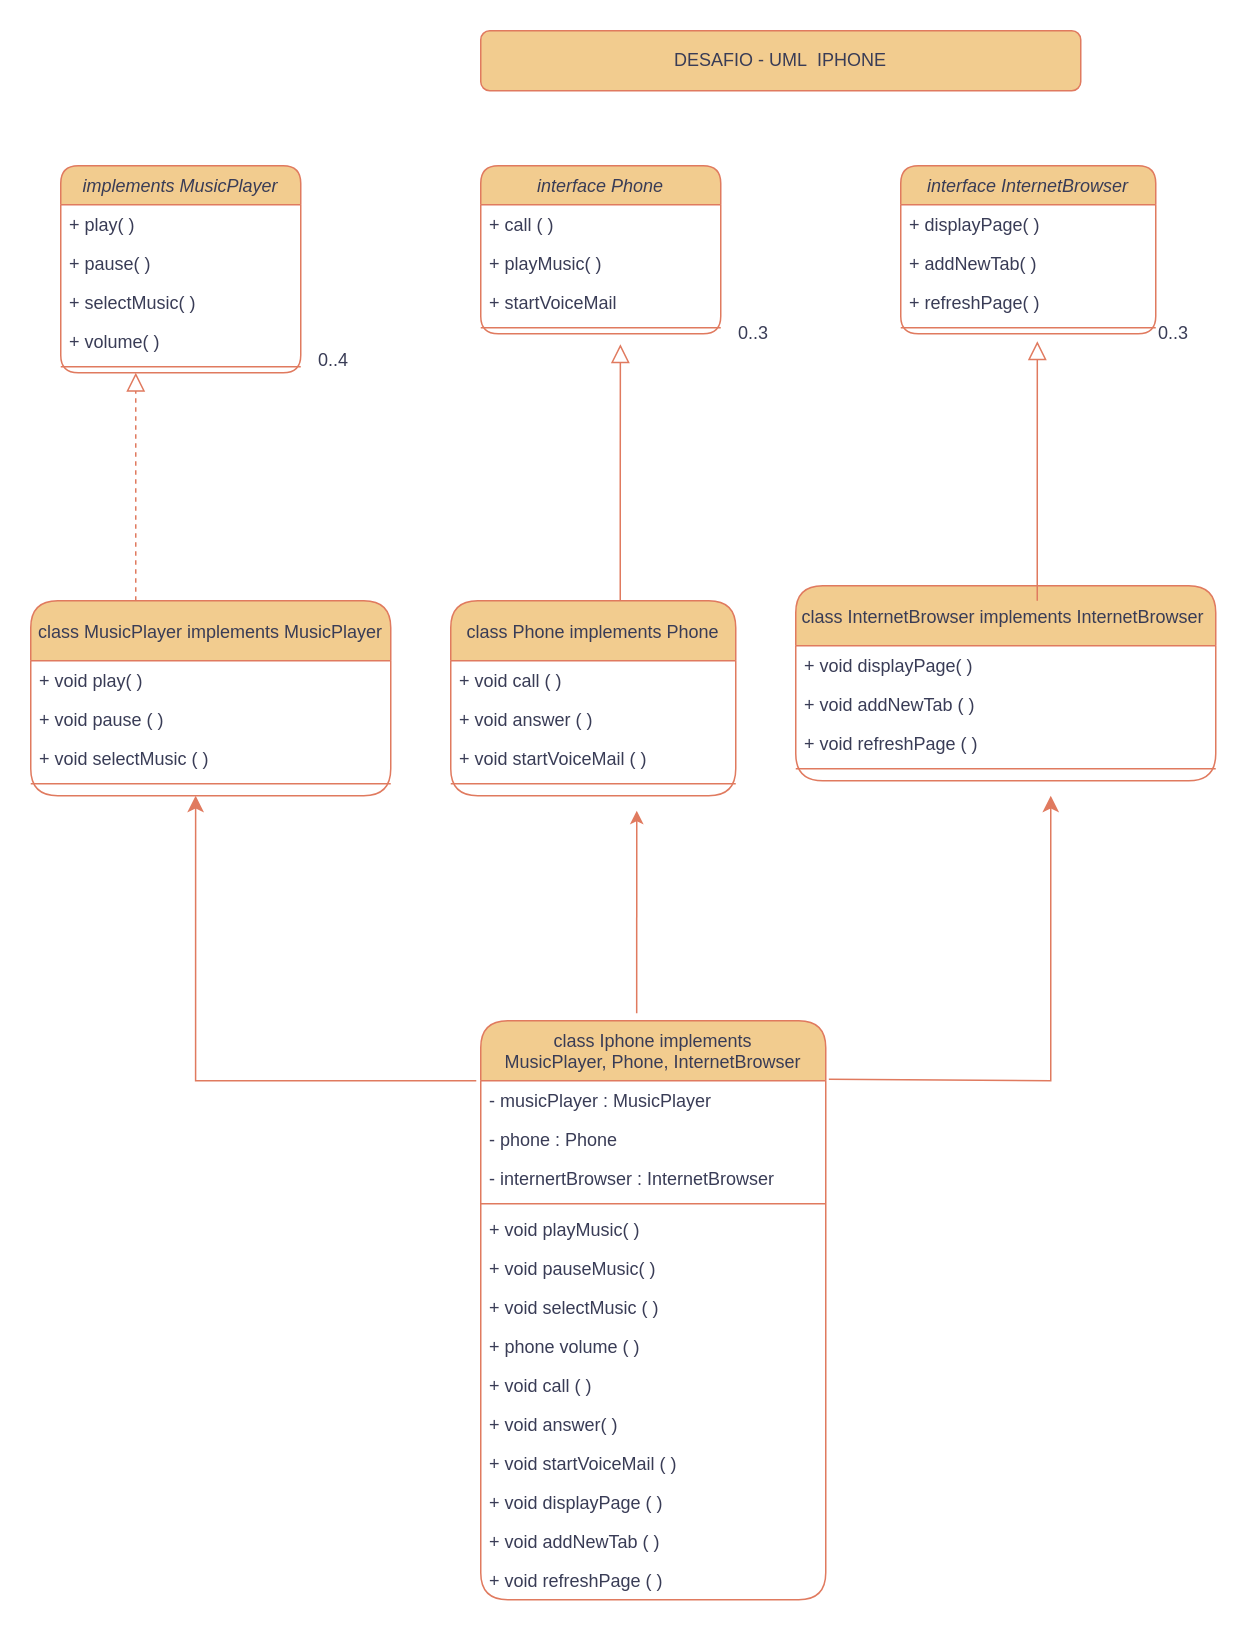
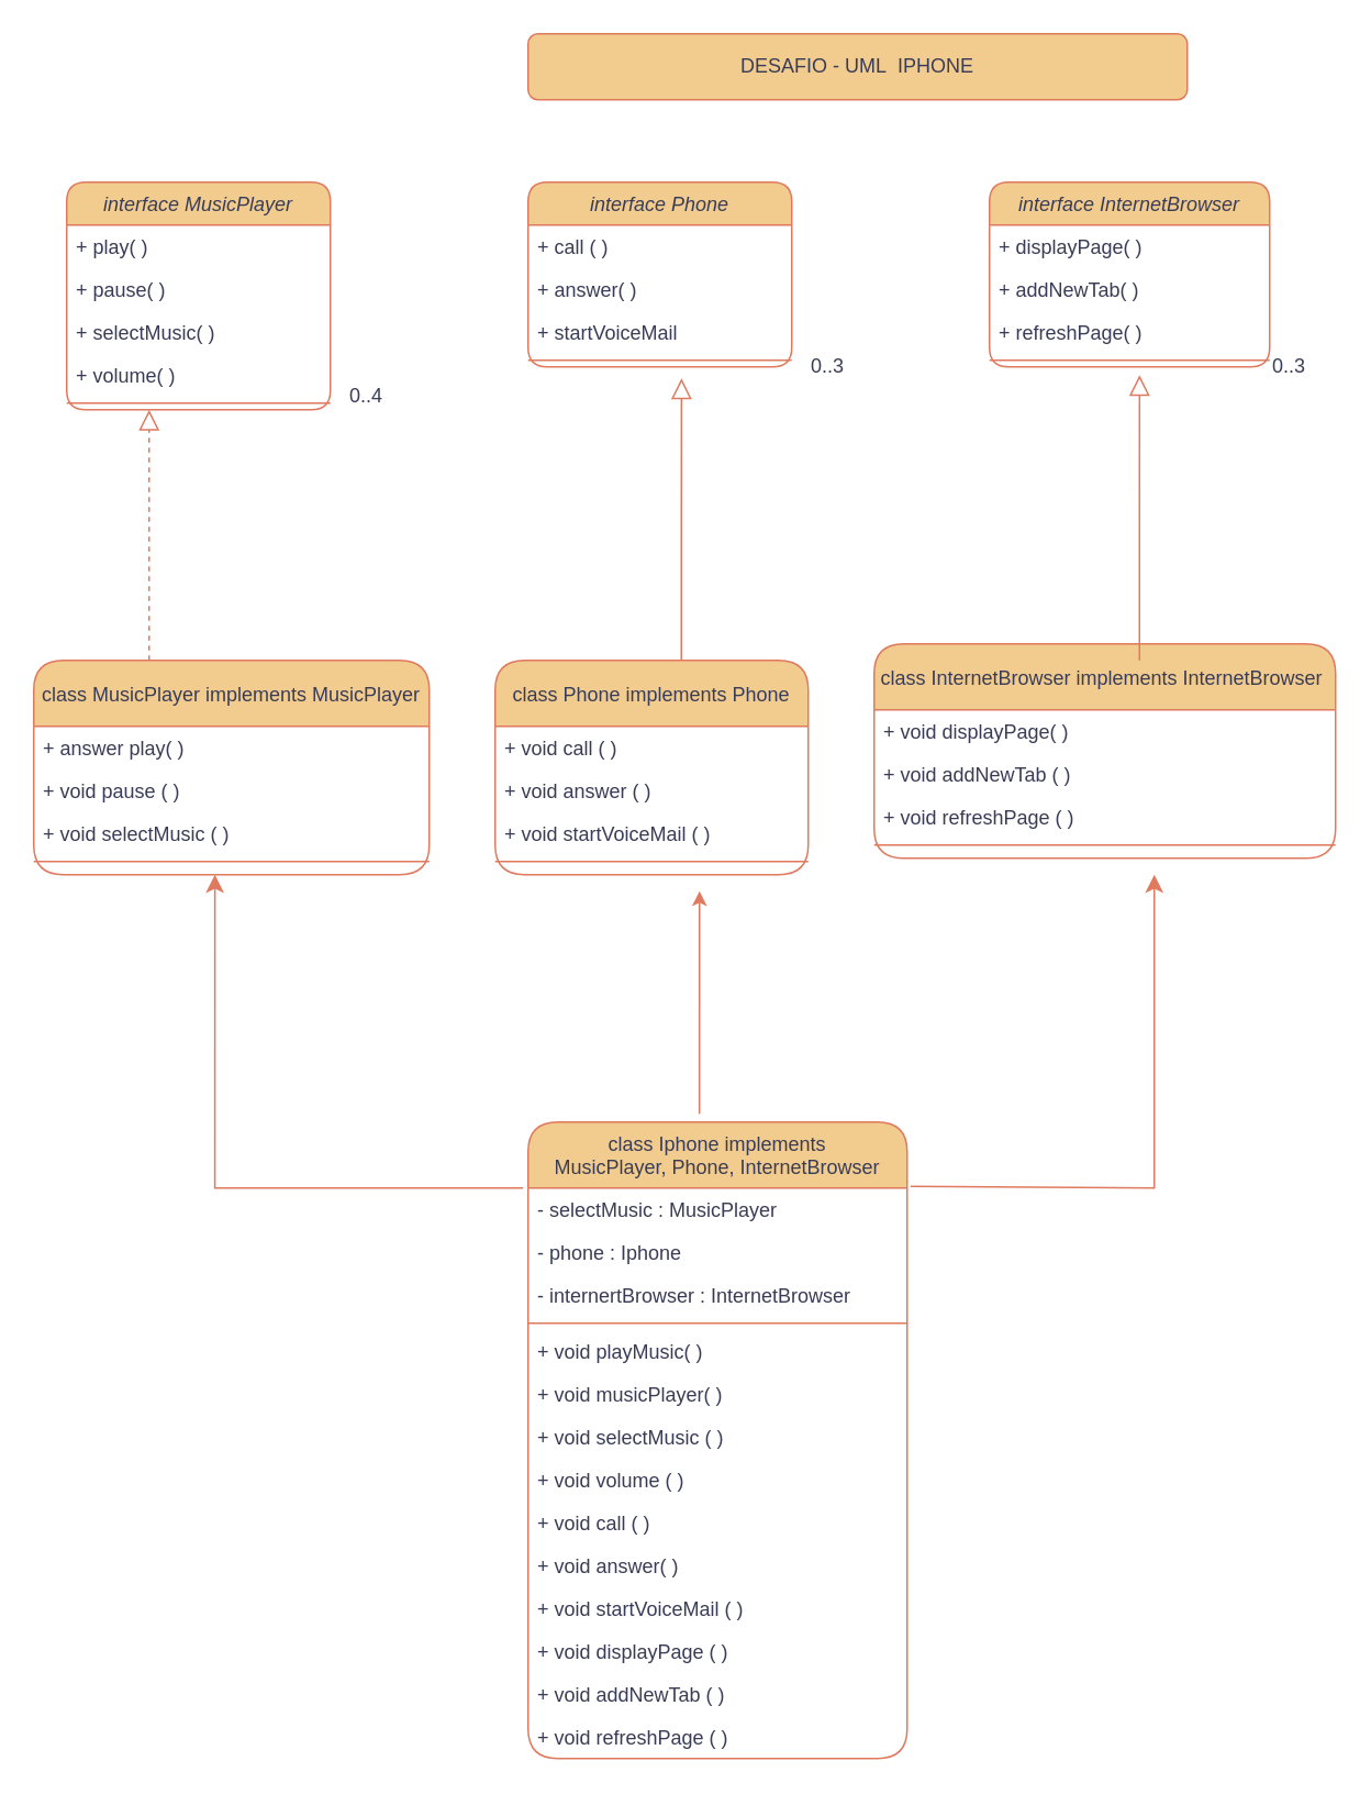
- <mxCell id="2" value="implements MusicPlayer" style="swimlane;fontStyle=2;align=center;verticalAlign=top;childLayout=stackLayout;horizontal=1;startSize=26;horizontalStack=0;resizeParent=1;resizeLast=0;collapsible=1;marginBottom=0;rounded=1;shadow=0;strokeWidth=1;labelBackgroundColor=none;fillColor=#F2CC8F;strokeColor=#E07A5F;fontColor=#393C56;" parent="1" vertex="1"><mxGeometry x="40" y="110" width="160" height="138" as="geometry"><mxRectangle x="230" y="140" width="160" height="26" as="alternateBounds" /></mxGeometry></mxCell>
+ <mxCell id="2" value="interface MusicPlayer" style="swimlane;fontStyle=2;align=center;verticalAlign=top;childLayout=stackLayout;horizontal=1;startSize=26;horizontalStack=0;resizeParent=1;resizeLast=0;collapsible=1;marginBottom=0;rounded=1;shadow=0;strokeWidth=1;labelBackgroundColor=none;fillColor=#F2CC8F;strokeColor=#E07A5F;fontColor=#393C56;" parent="1" vertex="1"><mxGeometry x="40" y="110" width="160" height="138" as="geometry"><mxRectangle x="230" y="140" width="160" height="26" as="alternateBounds" /></mxGeometry></mxCell>
- <mxCell id="31" value="+ playMusic( )" style="text;align=left;verticalAlign=top;spacingLeft=4;spacingRight=4;overflow=hidden;rotatable=0;points=[[0,0.5],[1,0.5]];portConstraint=eastwest;rounded=1;shadow=0;html=0;labelBackgroundColor=none;fontColor=#393C56;" vertex="1" parent="29"><mxGeometry y="52" width="160" height="26" as="geometry" /></mxCell>
+ <mxCell id="31" value="+ answer( )" style="text;align=left;verticalAlign=top;spacingLeft=4;spacingRight=4;overflow=hidden;rotatable=0;points=[[0,0.5],[1,0.5]];portConstraint=eastwest;rounded=1;shadow=0;html=0;labelBackgroundColor=none;fontColor=#393C56;" vertex="1" parent="29"><mxGeometry y="52" width="160" height="26" as="geometry" /></mxCell>
- <mxCell id="9" value="+ void play( )" style="text;align=left;verticalAlign=top;spacingLeft=4;spacingRight=4;overflow=hidden;rotatable=0;points=[[0,0.5],[1,0.5]];portConstraint=eastwest;rounded=1;fontStyle=0;labelBackgroundColor=none;fontColor=#393C56;" parent="8" vertex="1"><mxGeometry y="40" width="240" height="26" as="geometry" /></mxCell>
+ <mxCell id="9" value="+ answer play( )" style="text;align=left;verticalAlign=top;spacingLeft=4;spacingRight=4;overflow=hidden;rotatable=0;points=[[0,0.5],[1,0.5]];portConstraint=eastwest;rounded=1;fontStyle=0;labelBackgroundColor=none;fontColor=#393C56;" parent="8" vertex="1"><mxGeometry y="40" width="240" height="26" as="geometry" /></mxCell>
- <mxCell id="15" value="- musicPlayer : MusicPlayer&#10;" style="text;align=left;verticalAlign=top;spacingLeft=4;spacingRight=4;overflow=hidden;rotatable=0;points=[[0,0.5],[1,0.5]];portConstraint=eastwest;rounded=1;labelBackgroundColor=none;fontColor=#393C56;" parent="14" vertex="1"><mxGeometry y="40" width="230" height="26" as="geometry" /></mxCell>
+ <mxCell id="15" value="- selectMusic : MusicPlayer&#10;" style="text;align=left;verticalAlign=top;spacingLeft=4;spacingRight=4;overflow=hidden;rotatable=0;points=[[0,0.5],[1,0.5]];portConstraint=eastwest;rounded=1;labelBackgroundColor=none;fontColor=#393C56;" parent="14" vertex="1"><mxGeometry y="40" width="230" height="26" as="geometry" /></mxCell>
- <mxCell id="16" value="- phone : Phone&#10;" style="text;align=left;verticalAlign=top;spacingLeft=4;spacingRight=4;overflow=hidden;rotatable=0;points=[[0,0.5],[1,0.5]];portConstraint=eastwest;rounded=1;shadow=0;html=0;labelBackgroundColor=none;fontColor=#393C56;" parent="14" vertex="1"><mxGeometry y="66" width="230" height="26" as="geometry" /></mxCell>
+ <mxCell id="16" value="- phone : Iphone&#10;" style="text;align=left;verticalAlign=top;spacingLeft=4;spacingRight=4;overflow=hidden;rotatable=0;points=[[0,0.5],[1,0.5]];portConstraint=eastwest;rounded=1;shadow=0;html=0;labelBackgroundColor=none;fontColor=#393C56;" parent="14" vertex="1"><mxGeometry y="66" width="230" height="26" as="geometry" /></mxCell>
- <mxCell id="20" value="+ void pauseMusic( )&#10;" style="text;align=left;verticalAlign=top;spacingLeft=4;spacingRight=4;overflow=hidden;rotatable=0;points=[[0,0.5],[1,0.5]];portConstraint=eastwest;rounded=1;labelBackgroundColor=none;fontColor=#393C56;" parent="14" vertex="1"><mxGeometry y="152" width="230" height="26" as="geometry" /></mxCell>
+ <mxCell id="20" value="+ void musicPlayer( )&#10;" style="text;align=left;verticalAlign=top;spacingLeft=4;spacingRight=4;overflow=hidden;rotatable=0;points=[[0,0.5],[1,0.5]];portConstraint=eastwest;rounded=1;labelBackgroundColor=none;fontColor=#393C56;" parent="14" vertex="1"><mxGeometry y="152" width="230" height="26" as="geometry" /></mxCell>
- <mxCell id="22" value="+ phone volume ( )" style="text;align=left;verticalAlign=top;spacingLeft=4;spacingRight=4;overflow=hidden;rotatable=0;points=[[0,0.5],[1,0.5]];portConstraint=eastwest;rounded=1;labelBackgroundColor=none;fontColor=#393C56;" vertex="1" parent="14"><mxGeometry y="204" width="230" height="26" as="geometry" /></mxCell>
+ <mxCell id="22" value="+ void volume ( )" style="text;align=left;verticalAlign=top;spacingLeft=4;spacingRight=4;overflow=hidden;rotatable=0;points=[[0,0.5],[1,0.5]];portConstraint=eastwest;rounded=1;labelBackgroundColor=none;fontColor=#393C56;" vertex="1" parent="14"><mxGeometry y="204" width="230" height="26" as="geometry" /></mxCell>
